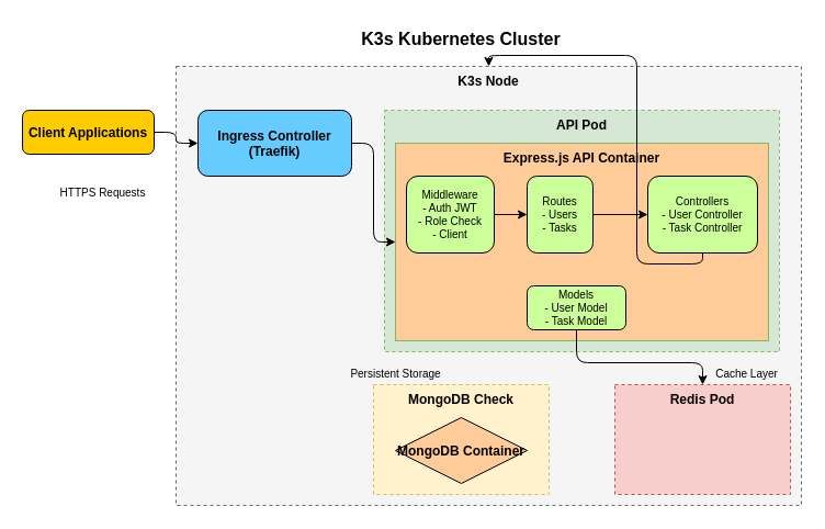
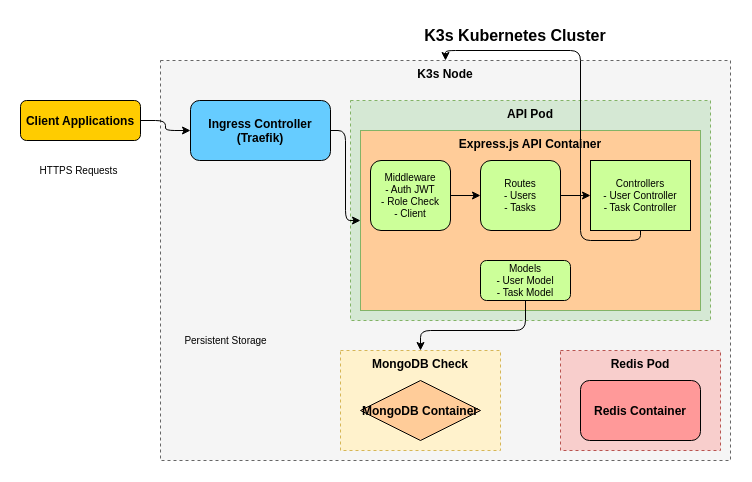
- <mxCell id="2" value="K3s Kubernetes Cluster" style="text;html=1;strokeColor=none;fillColor=none;align=center;verticalAlign=middle;whiteSpace=wrap;rounded=0;fontSize=16;fontStyle=1" parent="1" vertex="1"><mxGeometry x="300" y="20" width="240" height="30" as="geometry" /></mxCell>
+ <mxCell id="2" value="K3s Kubernetes Cluster" style="text;html=1;strokeColor=none;fillColor=none;align=center;verticalAlign=middle;whiteSpace=wrap;rounded=0;fontSize=16;fontStyle=1" parent="1" vertex="1"><mxGeometry x="395" y="20" width="240" height="30" as="geometry" /></mxCell>
- <mxCell id="4" value="Ingress Controller&#10;(Traefik)" style="rounded=1;fillColor=#66CCFF;strokeColor=#000000;fontStyle=1;fontSize=12;" parent="1" vertex="1"><mxGeometry x="180" y="100" width="140" height="60" as="geometry" /></mxCell>
+ <mxCell id="4" value="Ingress Controller&#10;(Traefik)" style="rounded=1;fillColor=#66CCFF;strokeColor=#000000;fontStyle=1;fontSize=12;" parent="1" vertex="1"><mxGeometry x="190" y="100" width="140" height="60" as="geometry" /></mxCell>
- <mxCell id="18" value="HTTPS Requests" style="text;html=1;align=center;verticalAlign=middle;resizable=0;points=[];fontSize=10;" parent="1" vertex="1"><mxGeometry x="43" y="165" width="100" height="20" as="geometry" /></mxCell>
+ <mxCell id="18" value="HTTPS Requests" style="text;html=1;align=center;verticalAlign=middle;resizable=0;points=[];fontSize=10;" parent="1" vertex="1"><mxGeometry x="28" y="160" width="100" height="20" as="geometry" /></mxCell>
- <mxCell id="8" value="Routes&#10;- Users&#10;- Tasks" style="rounded=1;fillColor=#CCFF99;fontSize=10;" parent="1" vertex="1"><mxGeometry x="480" y="160" width="60" height="70" as="geometry" /></mxCell>
+ <mxCell id="8" value="Routes&#10;- Users&#10;- Tasks" style="rounded=1;fillColor=#CCFF99;fontSize=10;" parent="1" vertex="1"><mxGeometry x="480" y="160" width="80" height="70" as="geometry" /></mxCell>
- <mxCell id="9" value="Controllers&#10;- User Controller&#10;- Task Controller" style="rounded=1;fillColor=#CCFF99;fontSize=10;" parent="1" vertex="1"><mxGeometry x="590" y="160" width="100" height="70" as="geometry" /></mxCell>
+ <mxCell id="9" value="Controllers&#10;- User Controller&#10;- Task Controller" style="fillColor=#CCFF99;fontSize=10;rounded=0;" parent="1" vertex="1"><mxGeometry x="590" y="160" width="100" height="70" as="geometry" /></mxCell>
+ <mxCell id="14" style="edgeStyle=orthogonalEdgeStyle;rounded=1;orthogonalLoop=1;entryX=0.5;entryY=0;entryDx=0;entryDy=0;exitX=0.5;exitY=1;exitDx=0;exitDy=0;" parent="1" source="11" target="26" edge="1"><mxGeometry relative="1" as="geometry"><mxPoint x="520" y="310" as="sourcePoint" /><Array as="points"><mxPoint x="525" y="330" /><mxPoint x="420" y="330" /></Array></mxGeometry></mxCell>
- <mxCell id="15" style="edgeStyle=orthogonalEdgeStyle;rounded=1;orthogonalLoop=1;entryX=0.5;entryY=0;entryDx=0;entryDy=0;exitX=0.5;exitY=1;exitDx=0;exitDy=0;" parent="1" source="11" target="23" edge="1"><mxGeometry relative="1" as="geometry"><Array as="points"><mxPoint x="525" y="330" /><mxPoint x="640" y="330" /></Array></mxGeometry></mxCell>
- <mxCell id="16" value="Persistent Storage" style="text;html=1;align=center;verticalAlign=middle;resizable=0;points=[];fontSize=10;" parent="1" vertex="1"><mxGeometry x="310" y="330" width="100" height="20" as="geometry" /></mxCell>
+ <mxCell id="16" value="Persistent Storage" style="text;html=1;align=center;verticalAlign=middle;resizable=0;points=[];fontSize=10;" parent="1" vertex="1"><mxGeometry x="175" y="330" width="100" height="20" as="geometry" /></mxCell>
- <mxCell id="17" value="Cache Layer" style="text;html=1;align=center;verticalAlign=middle;resizable=0;points=[];fontSize=10;" parent="1" vertex="1"><mxGeometry x="640" y="330" width="80" height="20" as="geometry" /></mxCell>
+ <mxCell id="24" value="Redis Container" style="rounded=1;fillColor=#FF9999;fontSize=12;fontStyle=1" parent="22" vertex="1"><mxGeometry x="20" y="30" width="120" height="60" as="geometry" /></mxCell>
